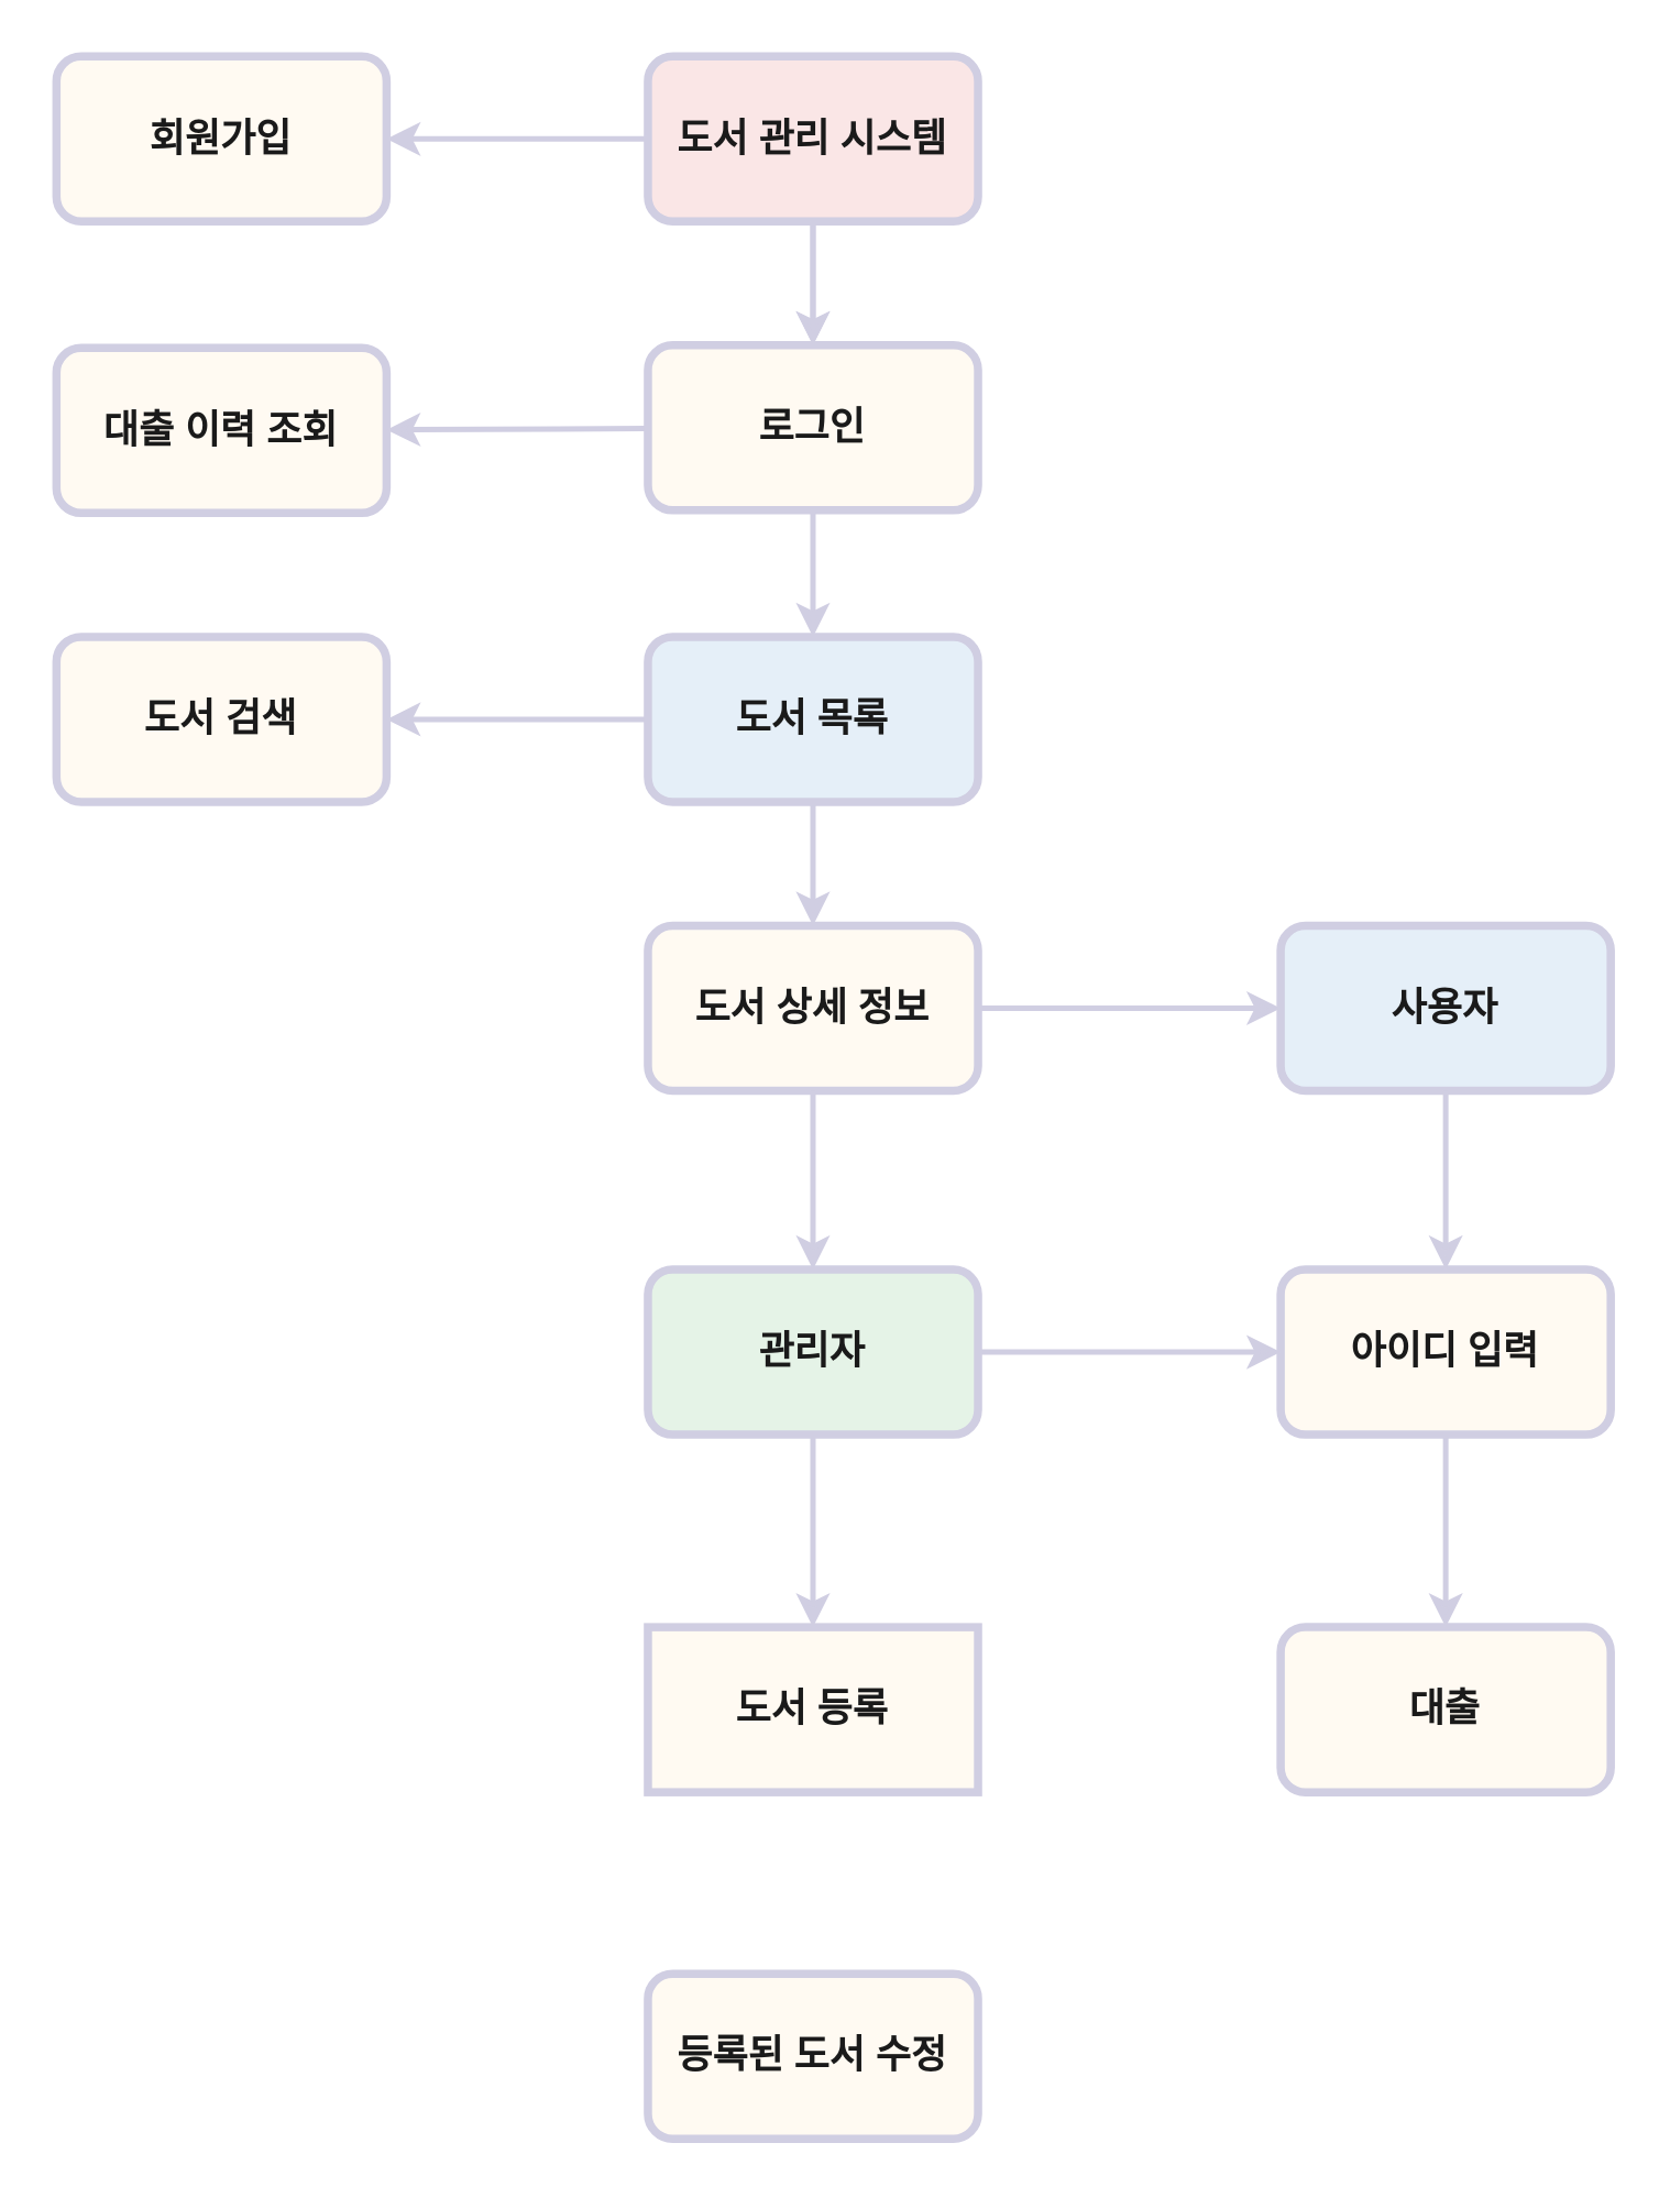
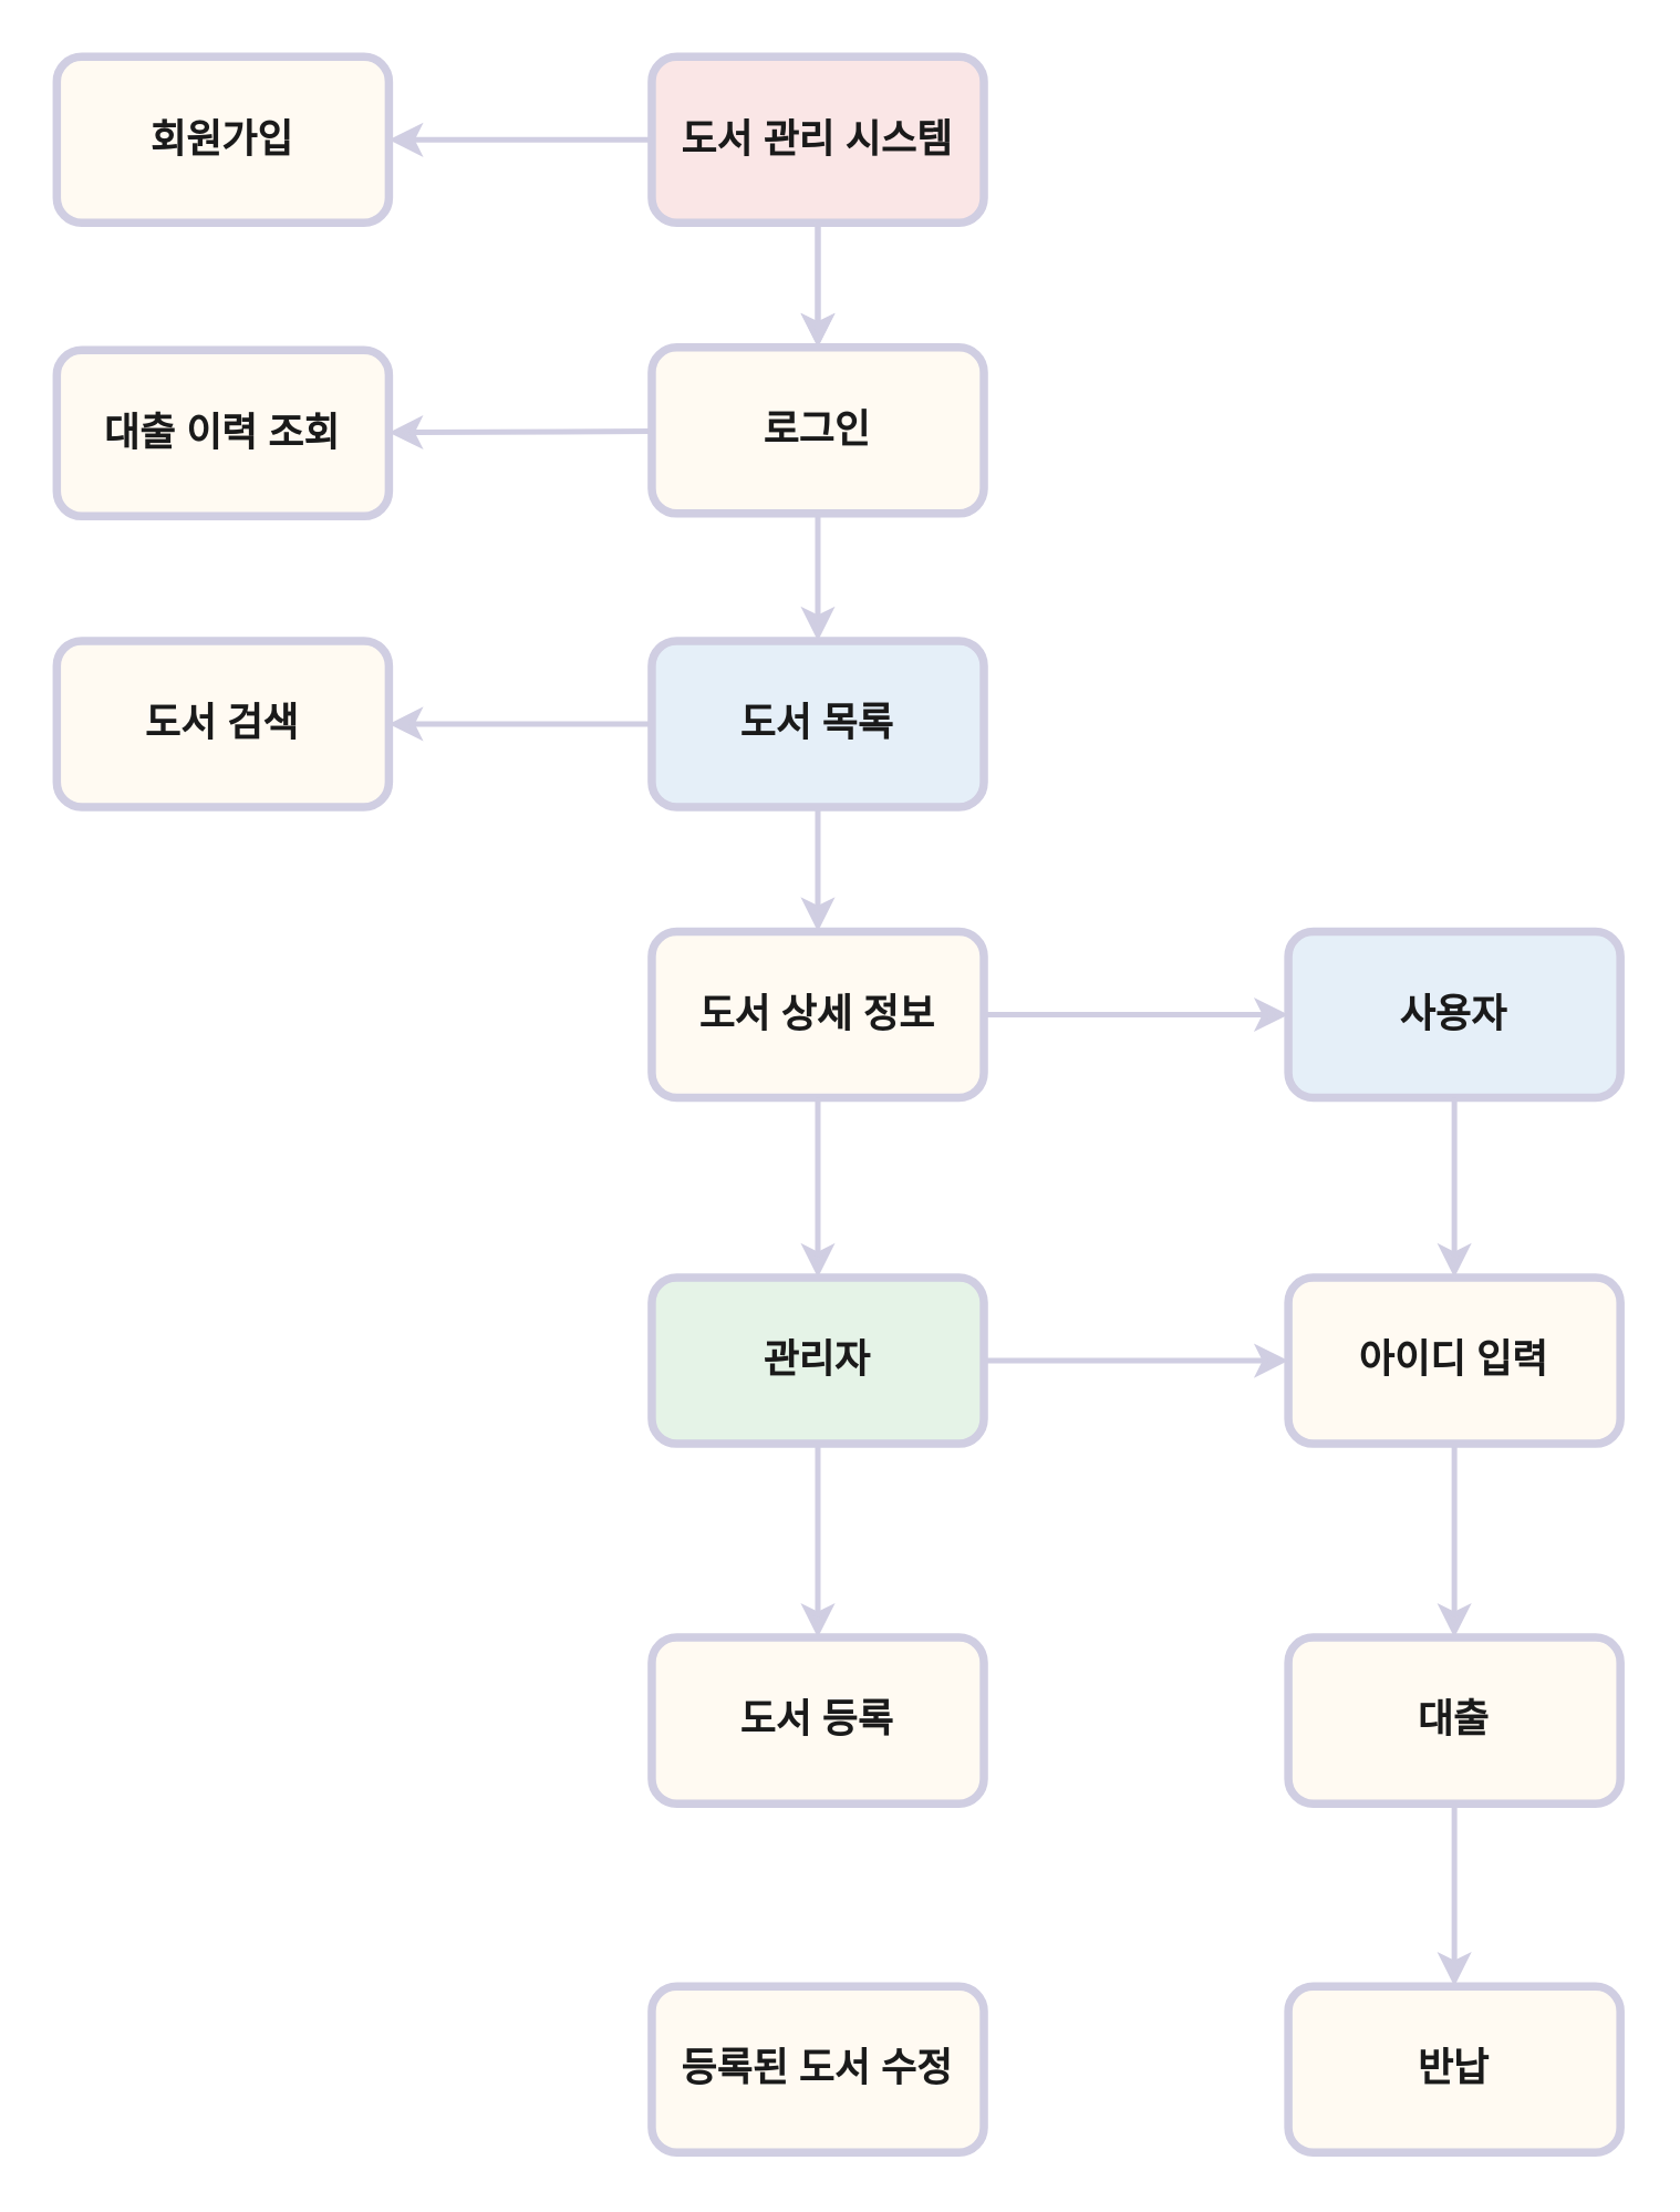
- <mxCell id="27" value="도서 등록" style="whiteSpace=wrap;html=1;strokeWidth=3;strokeColor=#D0CEE2;fontStyle=1;fontSize=14;fontColor=#1A1A1A;labelBackgroundColor=none;fillColor=#FFFAF2;flipH=1;flipV=1;rounded=0;" parent="1" vertex="1"><mxGeometry x="235" y="591" width="120" height="60" as="geometry" /></mxCell>
+ <mxCell id="27" value="도서 등록" style="rounded=1;whiteSpace=wrap;html=1;strokeWidth=3;strokeColor=#D0CEE2;fontStyle=1;fontSize=14;fontColor=#1A1A1A;labelBackgroundColor=none;fillColor=#FFFAF2;flipH=1;flipV=1;" parent="1" vertex="1"><mxGeometry x="235" y="591" width="120" height="60" as="geometry" /></mxCell>
+ <mxCell id="3" value="" style="edgeStyle=orthogonalEdgeStyle;rounded=0;orthogonalLoop=1;jettySize=auto;html=1;strokeWidth=2;strokeColor=#D0CEE2;exitX=0.5;exitY=1;exitDx=0;exitDy=0;entryX=0.5;entryY=0;entryDx=0;entryDy=0;" edge="1" parent="1" source="4" target="9"><mxGeometry relative="1" as="geometry"><mxPoint x="525" y="730" as="targetPoint" /></mxGeometry></mxCell>
+ <mxCell id="9" value="반납" style="rounded=1;whiteSpace=wrap;html=1;strokeWidth=3;strokeColor=#D0CEE2;fontStyle=1;fontSize=14;fontColor=#1A1A1A;labelBackgroundColor=none;fillColor=#FFFAF2;flipH=1;flipV=1;" parent="1" vertex="1"><mxGeometry x="465" y="717" width="120" height="60" as="geometry" /></mxCell>
